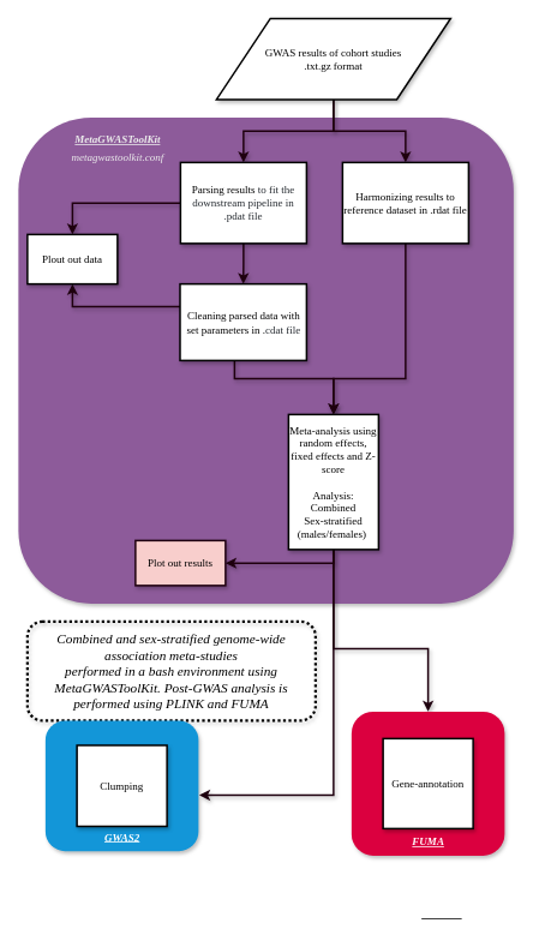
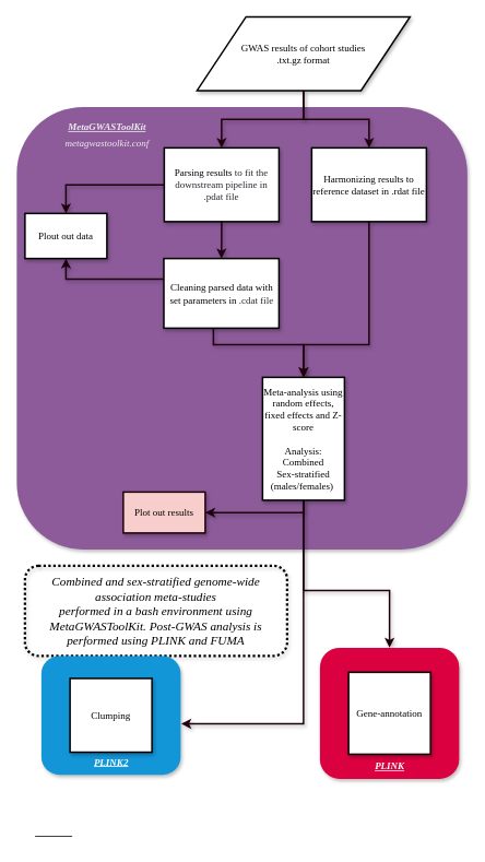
- <mxCell id="30" value="&lt;i&gt;&lt;b&gt;&lt;u&gt;GWAS2&lt;/u&gt;&lt;/b&gt;&lt;/i&gt;" style="text;html=1;align=center;verticalAlign=middle;resizable=0;points=[];autosize=1;strokeColor=none;fillColor=none;fontFamily=Georgia;sketch=0;shadow=1;fontColor=#FFFFFF;" parent="1" vertex="1"><mxGeometry x="100" y="915" width="70" height="30" as="geometry" /></mxCell>
+ <mxCell id="30" value="&lt;i&gt;&lt;b&gt;&lt;u&gt;PLINK2&lt;/u&gt;&lt;/b&gt;&lt;/i&gt;" style="text;html=1;align=center;verticalAlign=middle;resizable=0;points=[];autosize=1;strokeColor=none;fillColor=none;fontFamily=Georgia;sketch=0;shadow=1;fontColor=#FFFFFF;" parent="1" vertex="1"><mxGeometry x="100" y="915" width="70" height="30" as="geometry" /></mxCell>
- <mxCell id="31" value="&lt;i&gt;&lt;b&gt;&lt;u&gt;FUMA&lt;/u&gt;&lt;/b&gt;&lt;/i&gt;" style="text;html=1;align=center;verticalAlign=middle;resizable=0;points=[];autosize=1;strokeColor=none;fillColor=none;fontFamily=Georgia;sketch=0;shadow=1;fontColor=#FFFFFF;" parent="1" vertex="1"><mxGeometry x="445" y="920" width="60" height="30" as="geometry" /></mxCell>
+ <mxCell id="31" value="&lt;i&gt;&lt;b&gt;&lt;u&gt;PLINK&lt;/u&gt;&lt;/b&gt;&lt;/i&gt;" style="text;html=1;align=center;verticalAlign=middle;resizable=0;points=[];autosize=1;strokeColor=none;fillColor=none;fontFamily=Georgia;sketch=0;shadow=1;fontColor=#FFFFFF;" parent="1" vertex="1"><mxGeometry x="445" y="920" width="60" height="30" as="geometry" /></mxCell>
+ <mxCell id="21" value="&lt;i&gt;&lt;b&gt;&lt;u&gt;&lt;font color=&quot;#ffffff&quot;&gt;VEGAS2&lt;/font&gt;&lt;/u&gt;&lt;/b&gt;&lt;/i&gt;" style="text;html=1;align=center;verticalAlign=middle;resizable=0;points=[];autosize=1;strokeColor=none;fillColor=none;fontSize=12;fontFamily=Georgia;shadow=1;labelBackgroundColor=none;" parent="1" vertex="1"><mxGeometry x="25" y="1000" width="80" height="30" as="geometry" /></mxCell>
- <mxCell id="22" value="&lt;i&gt;&lt;b&gt;&lt;u&gt;&lt;font color=&quot;#ffffff&quot;&gt;MR-base&lt;/font&gt;&lt;/u&gt;&lt;/b&gt;&lt;/i&gt;" style="text;html=1;align=center;verticalAlign=middle;resizable=0;points=[];autosize=1;strokeColor=none;fillColor=none;fontSize=12;fontFamily=Georgia;shadow=1;labelBackgroundColor=none;" parent="1" vertex="1"><mxGeometry x="450" y="1000" width="80" height="30" as="geometry" /></mxCell>
